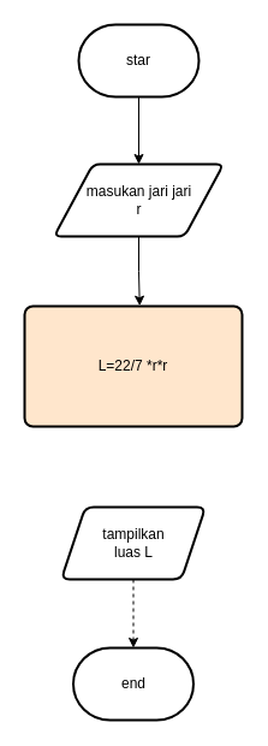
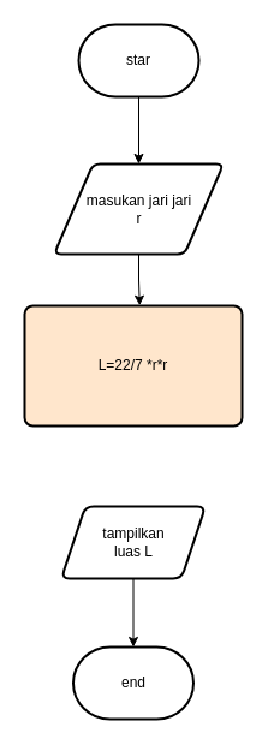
- <mxCell id="4" value="&lt;div&gt;masukan jari jari&lt;/div&gt;&lt;div&gt;r&lt;br&gt;&lt;/div&gt;" style="shape=parallelogram;html=1;strokeWidth=2;perimeter=parallelogramPerimeter;whiteSpace=wrap;rounded=1;arcSize=12;size=0.23;" vertex="1" parent="1"><mxGeometry x="44.5" y="136" width="141" height="60" as="geometry" /></mxCell>
+ <mxCell id="4" value="&lt;div&gt;masukan jari jari&lt;/div&gt;&lt;div&gt;r&lt;br&gt;&lt;/div&gt;" style="shape=parallelogram;html=1;strokeWidth=2;perimeter=parallelogramPerimeter;whiteSpace=wrap;rounded=1;arcSize=12;size=0.23;" vertex="1" parent="1"><mxGeometry x="44.5" y="136" width="141" height="75" as="geometry" /></mxCell>
- <mxCell id="9" style="edgeStyle=orthogonalEdgeStyle;rounded=0;orthogonalLoop=1;jettySize=auto;html=1;exitX=0.5;exitY=1;exitDx=0;exitDy=0;entryX=0.5;entryY=0;entryDx=0;entryDy=0;entryPerimeter=0;dashed=1;" edge="1" parent="1" source="7" target="8"><mxGeometry relative="1" as="geometry" /></mxCell>
+ <mxCell id="9" style="edgeStyle=orthogonalEdgeStyle;rounded=0;orthogonalLoop=1;jettySize=auto;html=1;exitX=0.5;exitY=1;exitDx=0;exitDy=0;entryX=0.5;entryY=0;entryDx=0;entryDy=0;entryPerimeter=0;" edge="1" parent="1" source="7" target="8"><mxGeometry relative="1" as="geometry" /></mxCell>
